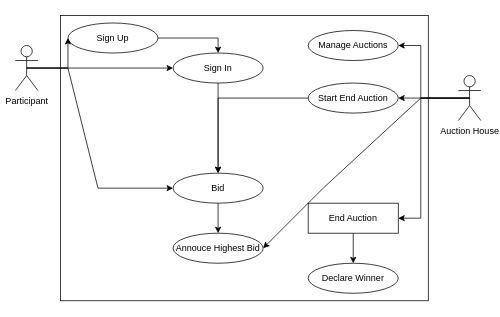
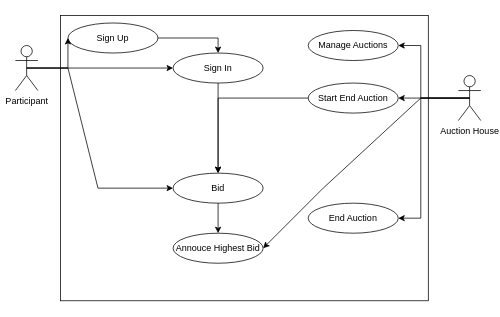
- <mxCell id="22" value="End Auction" style="whiteSpace=wrap;html=1;fillColor=none;rounded=0;" vertex="1" parent="1"><mxGeometry x="410" y="270" width="120" height="40" as="geometry" /></mxCell>
+ <mxCell id="22" value="End Auction" style="ellipse;whiteSpace=wrap;html=1;fillColor=none;" vertex="1" parent="1"><mxGeometry x="410" y="270" width="120" height="40" as="geometry" /></mxCell>
- <mxCell id="21" style="edgeStyle=orthogonalEdgeStyle;rounded=0;orthogonalLoop=1;jettySize=auto;html=1;exitX=0.5;exitY=1;exitDx=0;exitDy=0;entryX=0.5;entryY=0;entryDx=0;entryDy=0;" edge="1" parent="1" source="22" target="23"><mxGeometry relative="1" as="geometry" /></mxCell>
- <mxCell id="23" value="Declare Winner" style="ellipse;whiteSpace=wrap;html=1;fillColor=none;" vertex="1" parent="1"><mxGeometry x="410" y="350" width="120" height="40" as="geometry" /></mxCell>
